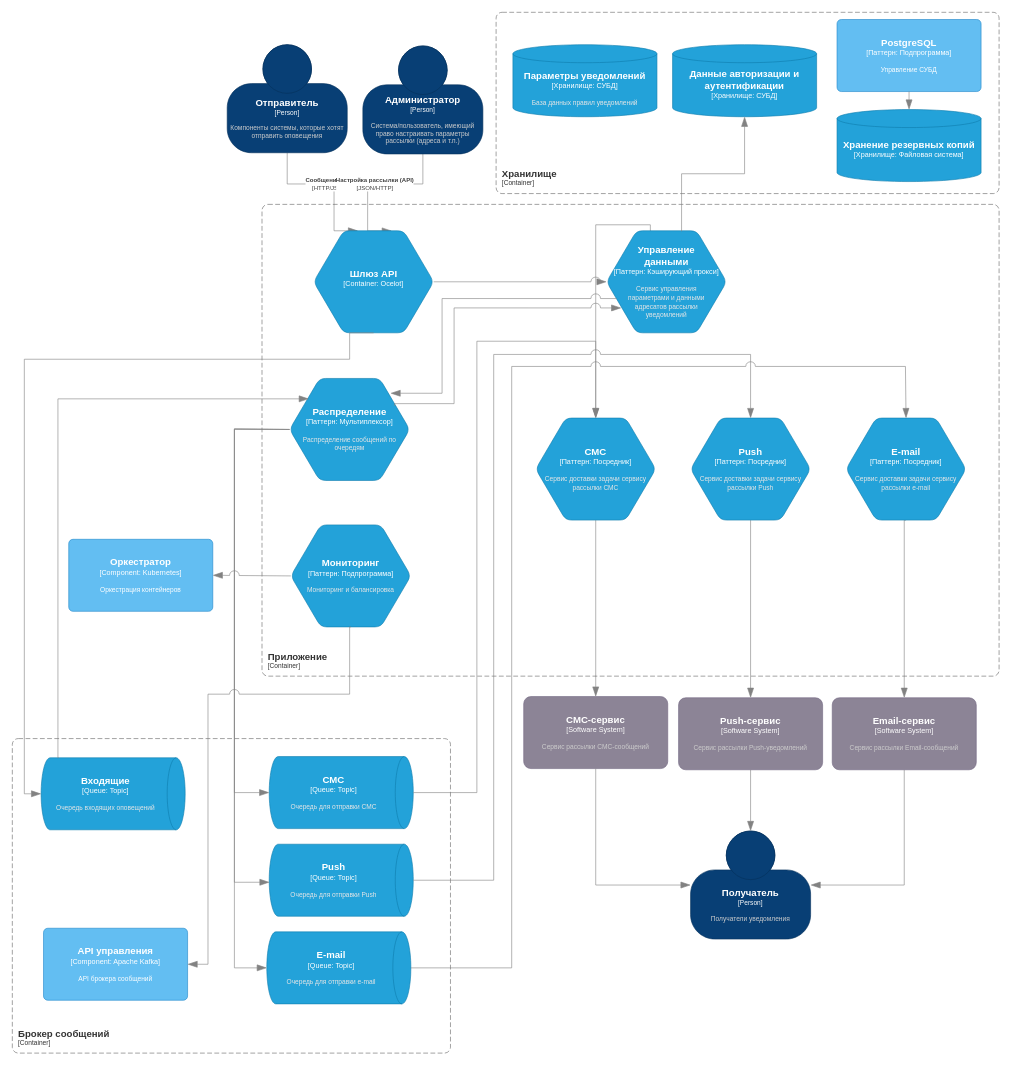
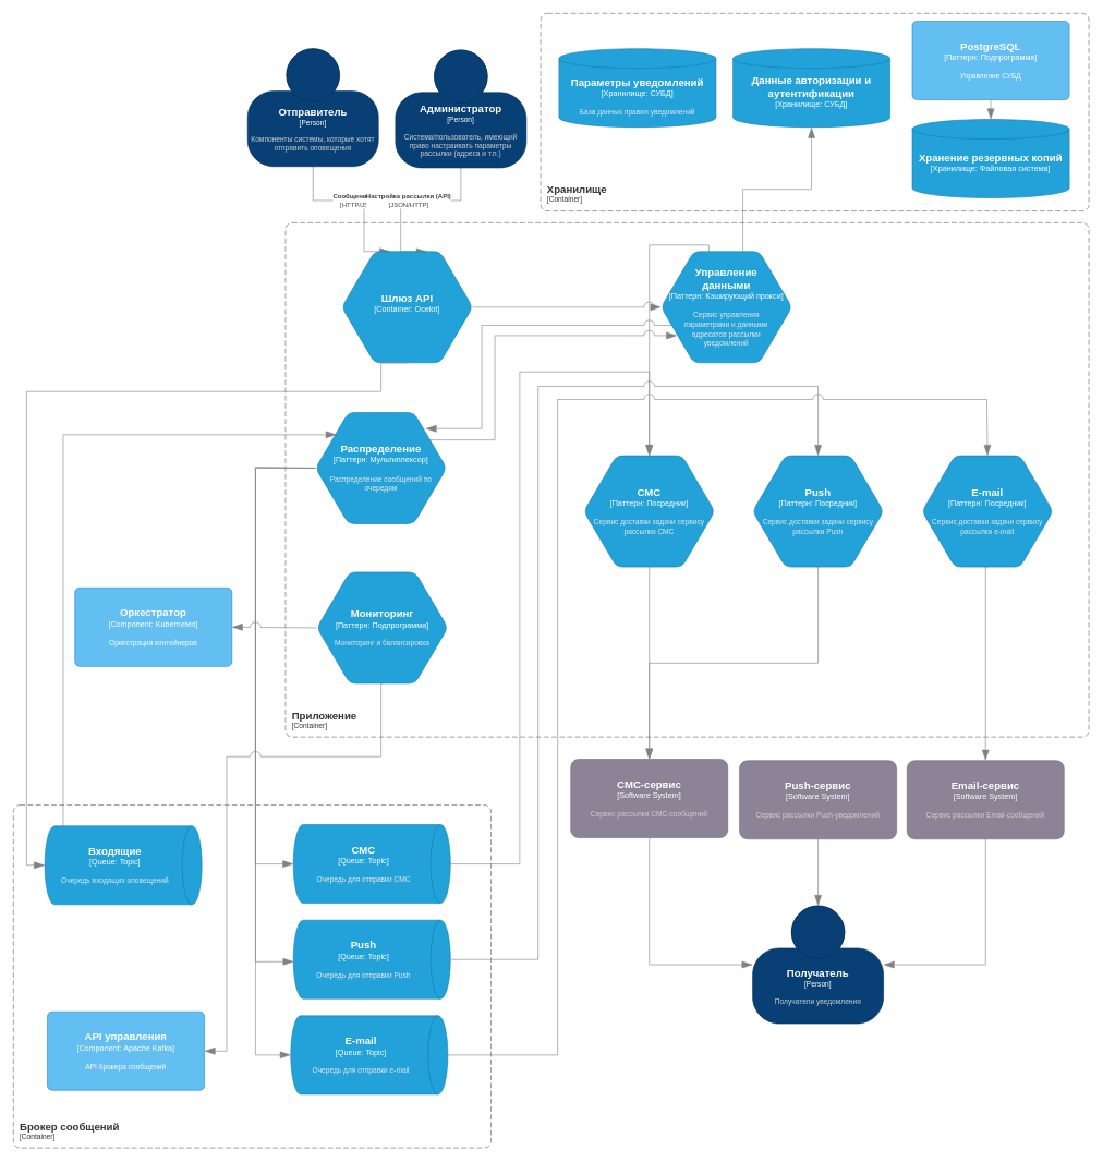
- <mxCell id="12" value="" style="endArrow=blockThin;html=1;fontSize=10;fontColor=#404040;strokeWidth=1;endFill=1;strokeColor=#828282;elbow=vertical;metaEdit=1;endSize=14;startSize=14;jumpStyle=arc;jumpSize=16;rounded=0;edgeStyle=orthogonalEdgeStyle;exitX=0.5;exitY=1;exitDx=0;exitDy=0;exitPerimeter=0;" parent="1" source="37" target="7" edge="1"><mxGeometry width="240" relative="1" as="geometry"><mxPoint x="1150" y="1586" as="sourcePoint" /><mxPoint x="1166" y="780" as="targetPoint" /></mxGeometry></mxCell>
+ <mxCell id="12" value="" style="endArrow=blockThin;html=1;fontSize=10;fontColor=#404040;strokeWidth=1;endFill=1;strokeColor=#828282;elbow=vertical;metaEdit=1;endSize=14;startSize=14;jumpStyle=arc;jumpSize=16;rounded=0;edgeStyle=orthogonalEdgeStyle;exitX=0.5;exitY=1;exitDx=0;exitDy=0;exitPerimeter=0;" parent="1" source="37" target="6" edge="1"><mxGeometry width="240" relative="1" as="geometry"><mxPoint x="1150" y="1586" as="sourcePoint" /><mxPoint x="1166" y="780" as="targetPoint" /></mxGeometry></mxCell>
